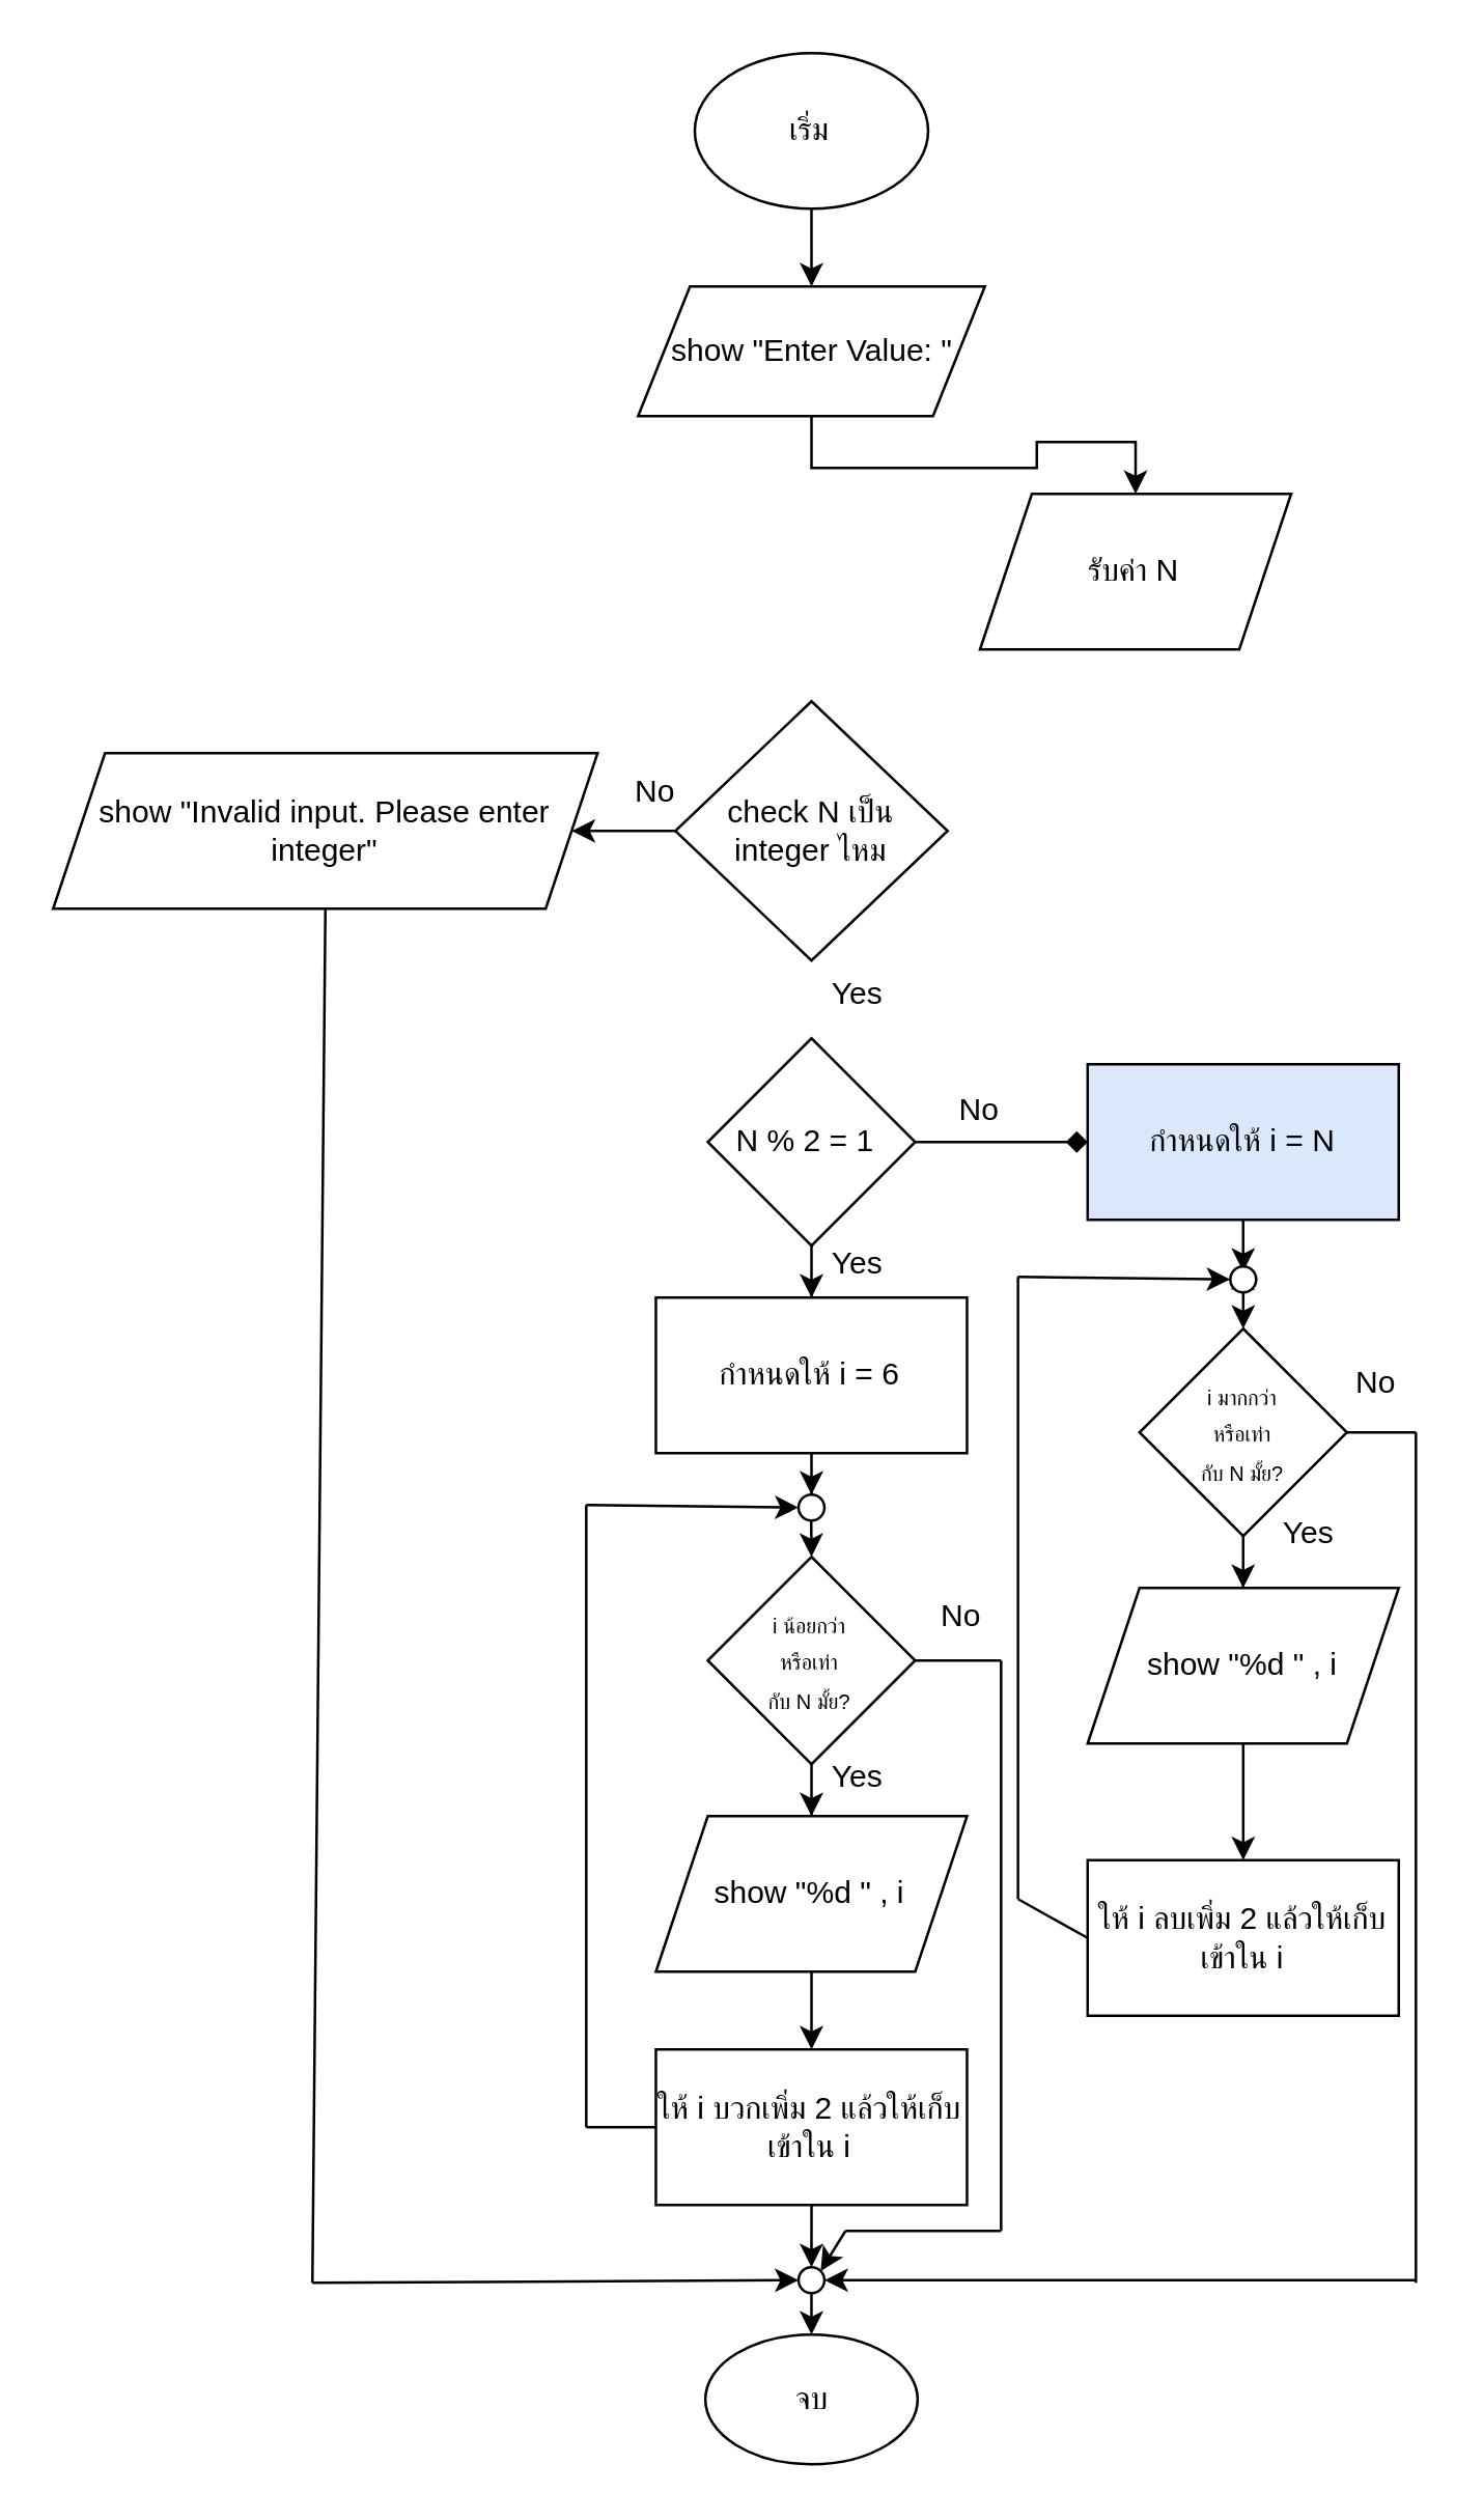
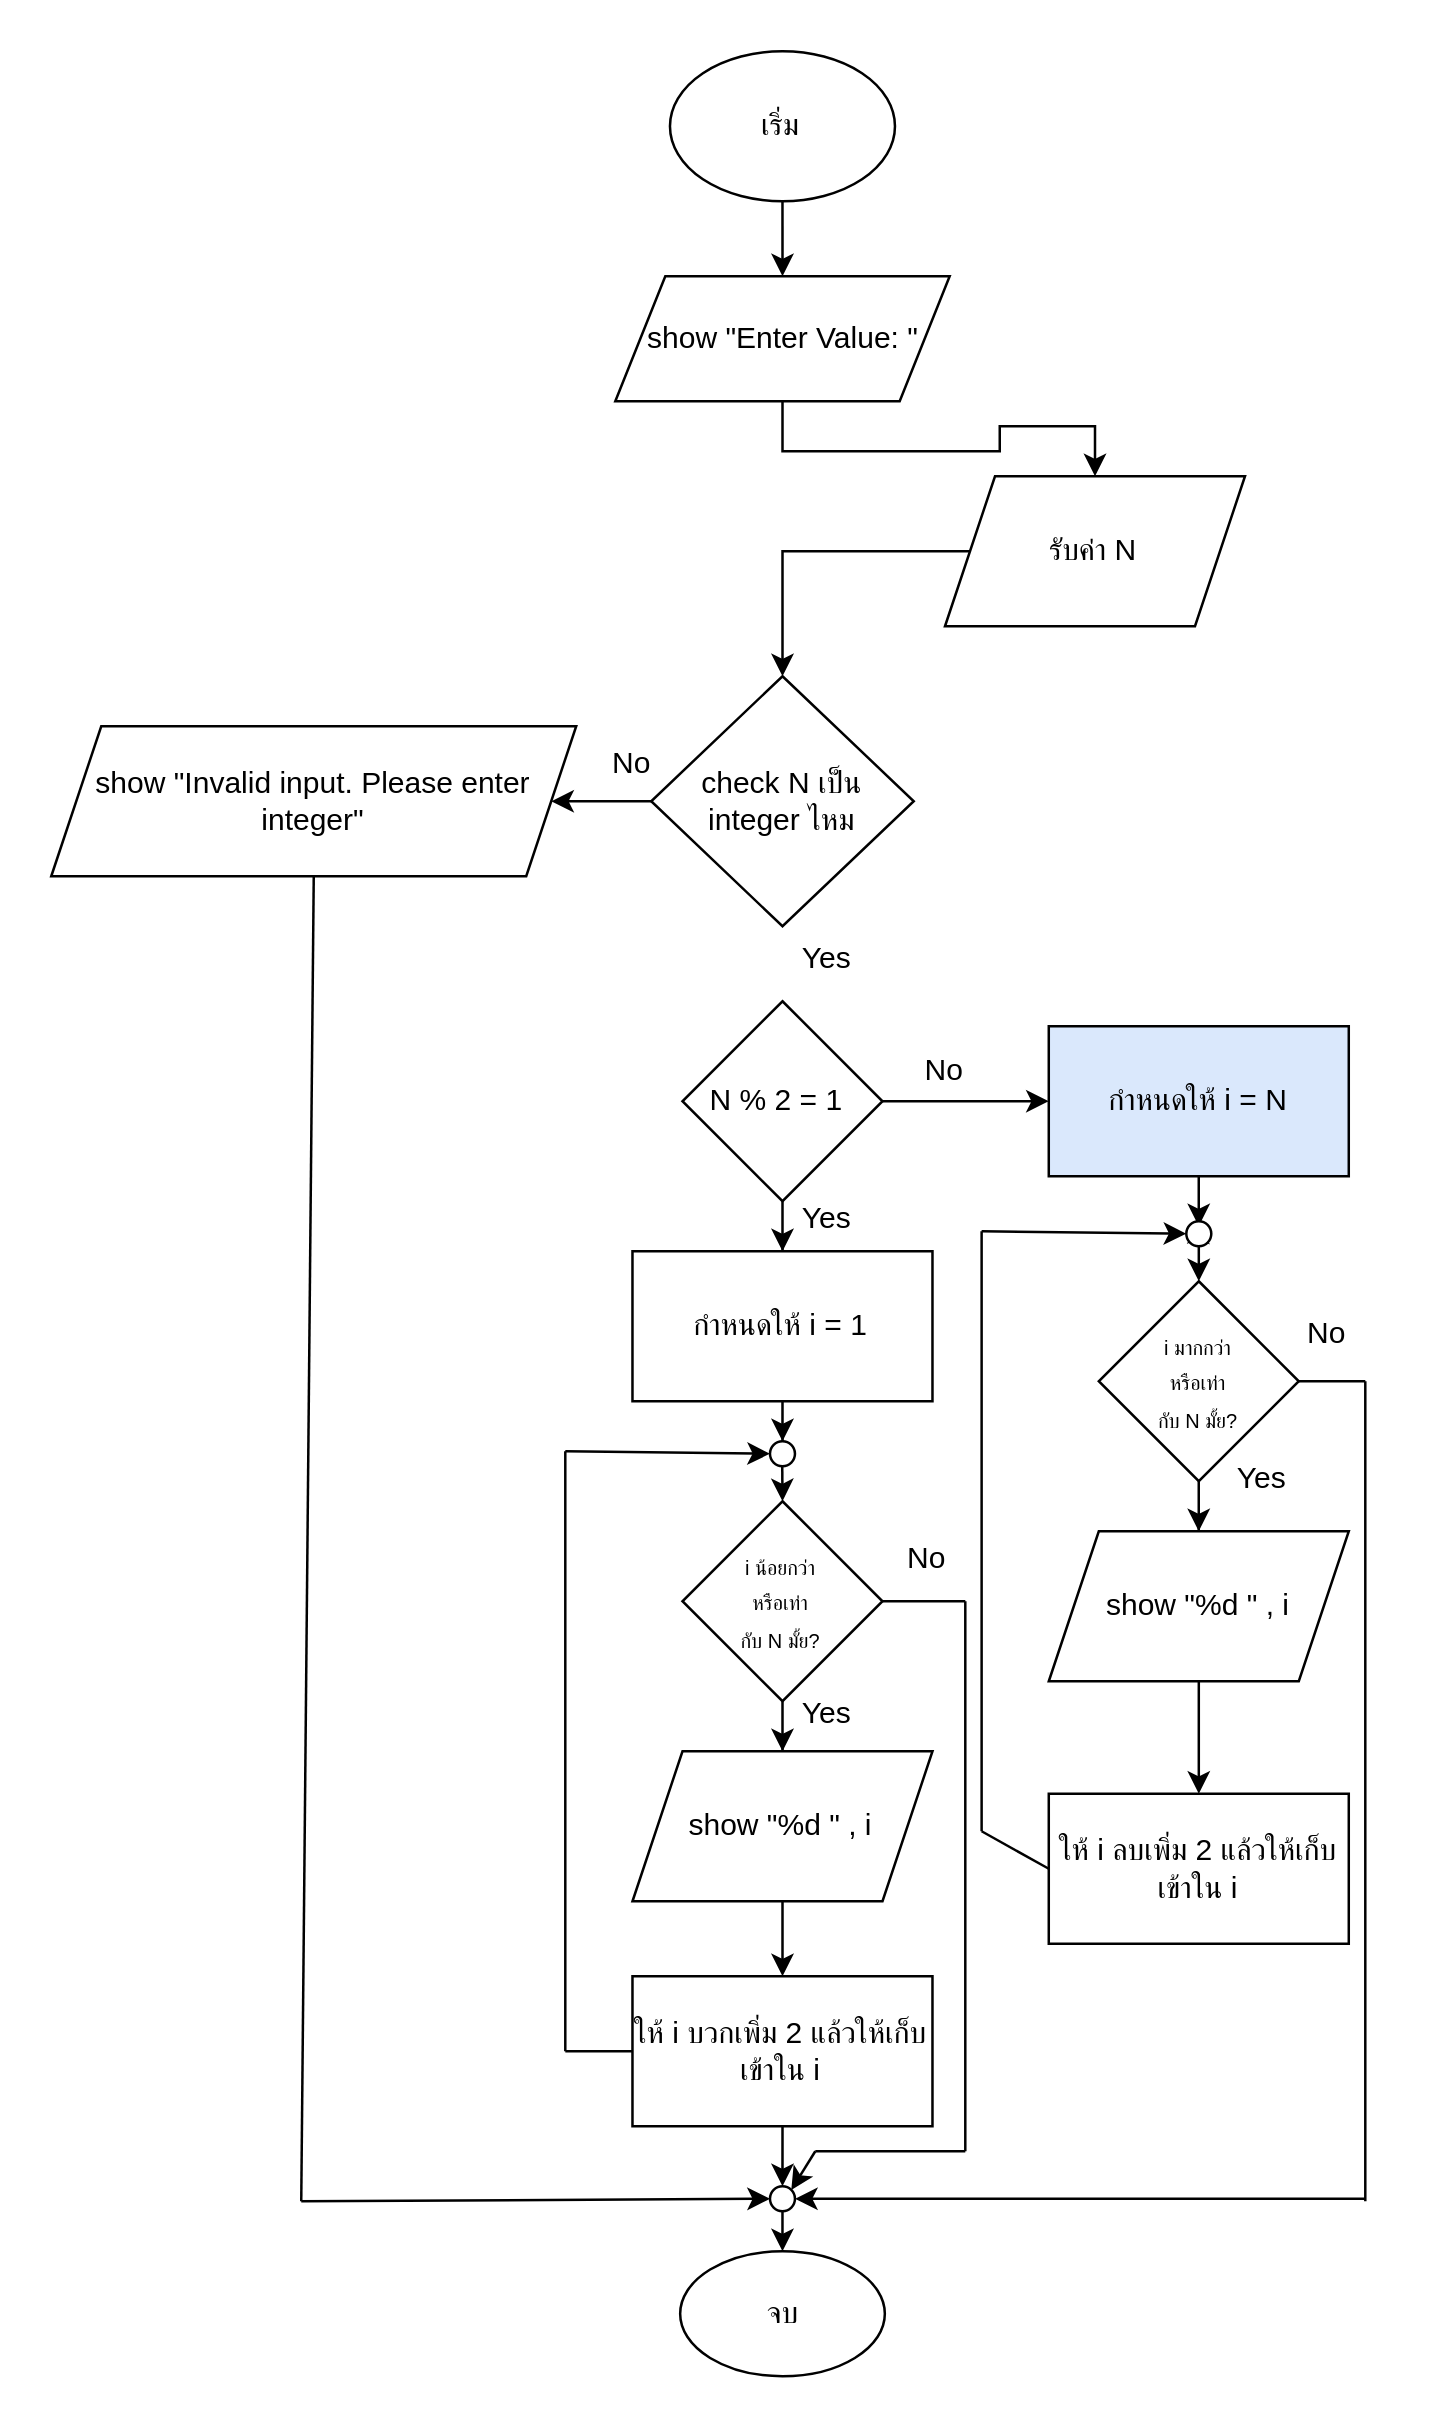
+ <mxCell id="6" value="" style="edgeStyle=orthogonalEdgeStyle;rounded=0;orthogonalLoop=1;jettySize=auto;html=1;" edge="1" parent="1" source="7" target="8"><mxGeometry relative="1" as="geometry" /></mxCell>
- <mxCell id="10" value="" style="edgeStyle=orthogonalEdgeStyle;rounded=0;orthogonalLoop=1;jettySize=auto;html=1;endArrow=diamond;" edge="1" parent="1" source="12" target="14"><mxGeometry relative="1" as="geometry" /></mxCell>
+ <mxCell id="10" value="" style="edgeStyle=orthogonalEdgeStyle;rounded=0;orthogonalLoop=1;jettySize=auto;html=1;" edge="1" parent="1" source="12" target="14"><mxGeometry relative="1" as="geometry" /></mxCell>
- <mxCell id="16" value="กำหนดให้ i = 6" style="whiteSpace=wrap;html=1;" vertex="1" parent="1"><mxGeometry x="252.485" y="500" width="120" height="60" as="geometry" /></mxCell>
+ <mxCell id="16" value="กำหนดให้ i = 1" style="whiteSpace=wrap;html=1;" vertex="1" parent="1"><mxGeometry x="252.485" y="500" width="120" height="60" as="geometry" /></mxCell>
